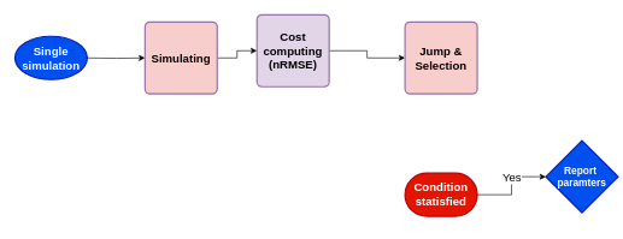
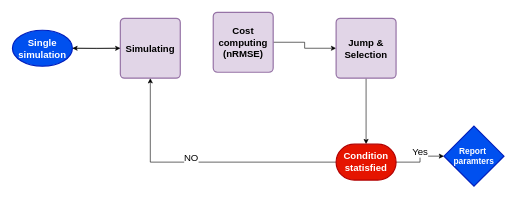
- <mxCell id="4" value="" style="edgeStyle=orthogonalEdgeStyle;rounded=0;orthogonalLoop=1;jettySize=auto;html=1;fontSize=16;" edge="1" parent="1" source="5" target="7"><mxGeometry relative="1" as="geometry" /></mxCell>
+ <mxCell id="4" value="" style="edgeStyle=orthogonalEdgeStyle;rounded=0;orthogonalLoop=1;jettySize=auto;html=1;fontSize=16;" edge="1" parent="1" source="5" target="10"><mxGeometry relative="1" as="geometry" /></mxCell>
- <mxCell id="5" value="&lt;b style=&quot;font-size: 16px;&quot;&gt;Simulating&lt;/b&gt;" style="rounded=1;whiteSpace=wrap;html=1;absoluteArcSize=1;arcSize=14;strokeWidth=2;fillColor=#f8cecc;strokeColor=#9673a6;fontSize=16;verticalAlign=middle;labelPosition=center;verticalLabelPosition=middle;align=center;" vertex="1" parent="1"><mxGeometry x="200" y="30" width="100" height="100" as="geometry" /></mxCell>
+ <mxCell id="5" value="&lt;b style=&quot;font-size: 16px;&quot;&gt;Simulating&lt;/b&gt;" style="rounded=1;whiteSpace=wrap;html=1;absoluteArcSize=1;arcSize=14;strokeWidth=2;fillColor=#e1d5e7;strokeColor=#9673a6;fontSize=16;verticalAlign=middle;labelPosition=center;verticalLabelPosition=middle;align=center;" vertex="1" parent="1"><mxGeometry x="200" y="30" width="100" height="100" as="geometry" /></mxCell>
- <mxCell id="9" value="&lt;b&gt;Jump &amp;amp;&lt;br&gt;Selection&lt;br&gt;&lt;/b&gt;" style="rounded=1;whiteSpace=wrap;html=1;absoluteArcSize=1;arcSize=14;strokeWidth=2;fillColor=#f8cecc;strokeColor=#9673a6;fontSize=16;verticalAlign=middle;labelPosition=center;verticalLabelPosition=middle;align=center;" vertex="1" parent="1"><mxGeometry x="560" y="30" width="100" height="100" as="geometry" /></mxCell>
+ <mxCell id="9" value="&lt;b&gt;Jump &amp;amp;&lt;br&gt;Selection&lt;br&gt;&lt;/b&gt;" style="rounded=1;whiteSpace=wrap;html=1;absoluteArcSize=1;arcSize=14;strokeWidth=2;fillColor=#e1d5e7;strokeColor=#9673a6;fontSize=16;verticalAlign=middle;labelPosition=center;verticalLabelPosition=middle;align=center;" vertex="1" parent="1"><mxGeometry x="560" y="30" width="100" height="100" as="geometry" /></mxCell>
+ <mxCell id="8" style="edgeStyle=orthogonalEdgeStyle;rounded=0;orthogonalLoop=1;jettySize=auto;html=1;exitX=0.5;exitY=1;exitDx=0;exitDy=0;entryX=0.5;entryY=0;entryDx=0;entryDy=0;entryPerimeter=0;fontSize=16;" edge="1" parent="1" source="9" target="14"><mxGeometry relative="1" as="geometry" /></mxCell>
- <mxCell id="3" value="&lt;b style=&quot;font-size: 14px&quot;&gt;Report&amp;nbsp;&lt;br&gt;paramters&lt;/b&gt;" style="strokeWidth=2;html=1;shape=mxgraph.flowchart.decision;whiteSpace=wrap;fillColor=#0050ef;strokeColor=#001DBC;fontColor=#ffffff;" vertex="1" parent="1"><mxGeometry x="755" y="195" width="100" height="100" as="geometry" /></mxCell>
+ <mxCell id="3" value="&lt;b style=&quot;font-size: 14px&quot;&gt;Report&amp;nbsp;&lt;br&gt;paramters&lt;/b&gt;" style="strokeWidth=2;html=1;shape=mxgraph.flowchart.decision;whiteSpace=wrap;fillColor=#0050ef;strokeColor=#001DBC;fontColor=#ffffff;" vertex="1" parent="1"><mxGeometry x="740" y="210" width="100" height="100" as="geometry" /></mxCell>
+ <mxCell id="12" style="edgeStyle=orthogonalEdgeStyle;rounded=0;orthogonalLoop=1;jettySize=auto;html=1;entryX=0.5;entryY=1;entryDx=0;entryDy=0;fontSize=16;labelPosition=center;verticalLabelPosition=top;align=left;verticalAlign=top;fontStyle=1" edge="1" parent="1" source="14" target="5"><mxGeometry relative="1" as="geometry" /></mxCell>
+ <mxCell id="13" value="NO" style="edgeLabel;html=1;align=center;verticalAlign=middle;resizable=0;points=[];fontSize=16;" vertex="1" connectable="0" parent="12"><mxGeometry x="0.082" y="-8" relative="1" as="geometry"><mxPoint as="offset" /></mxGeometry></mxCell>
